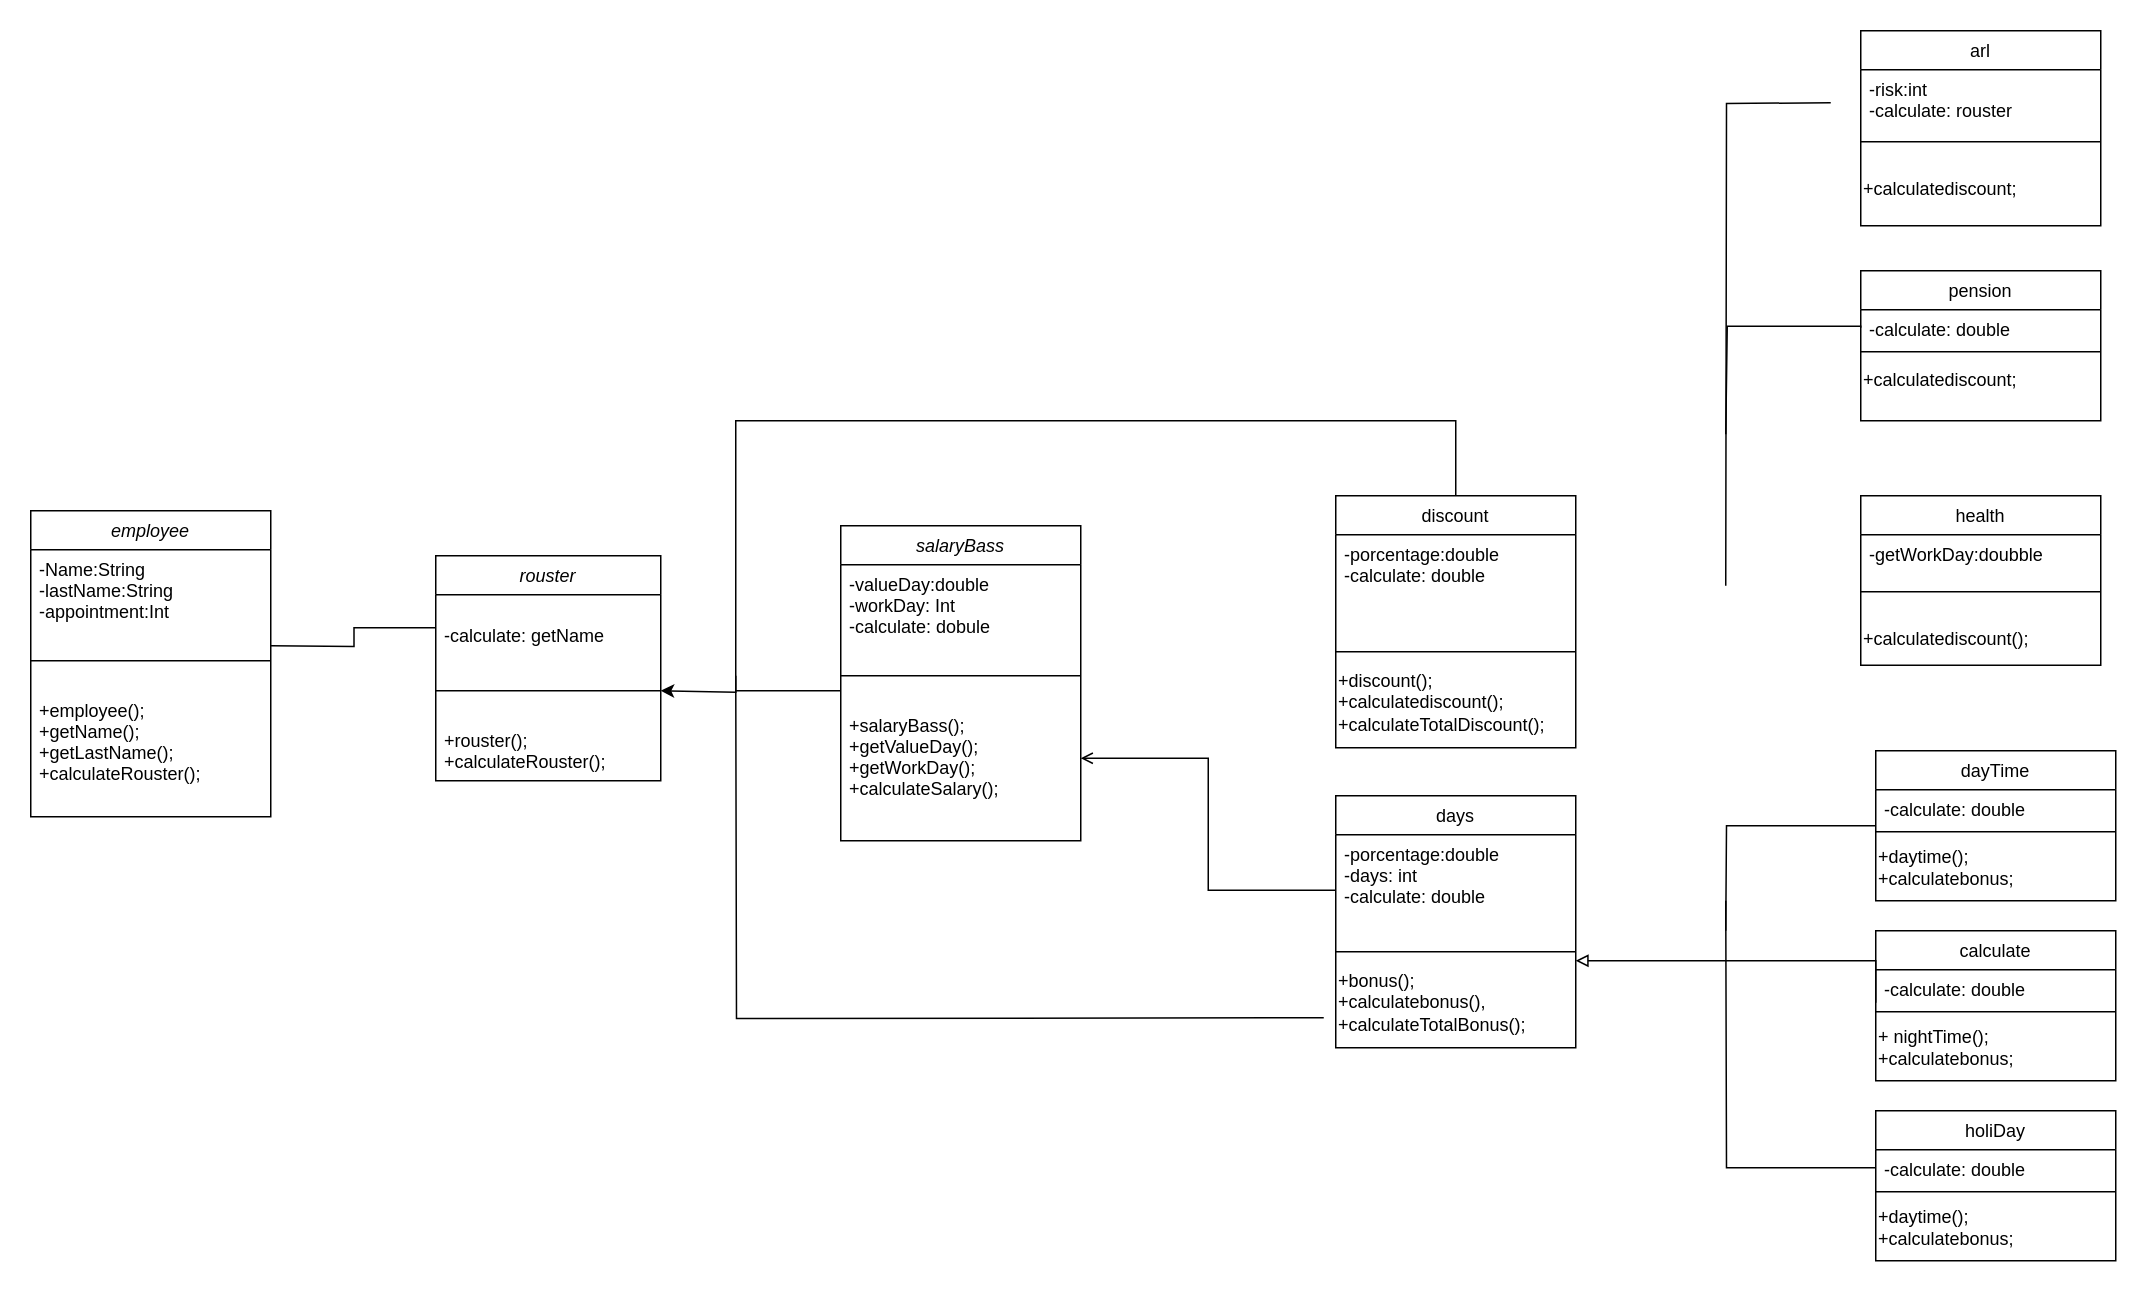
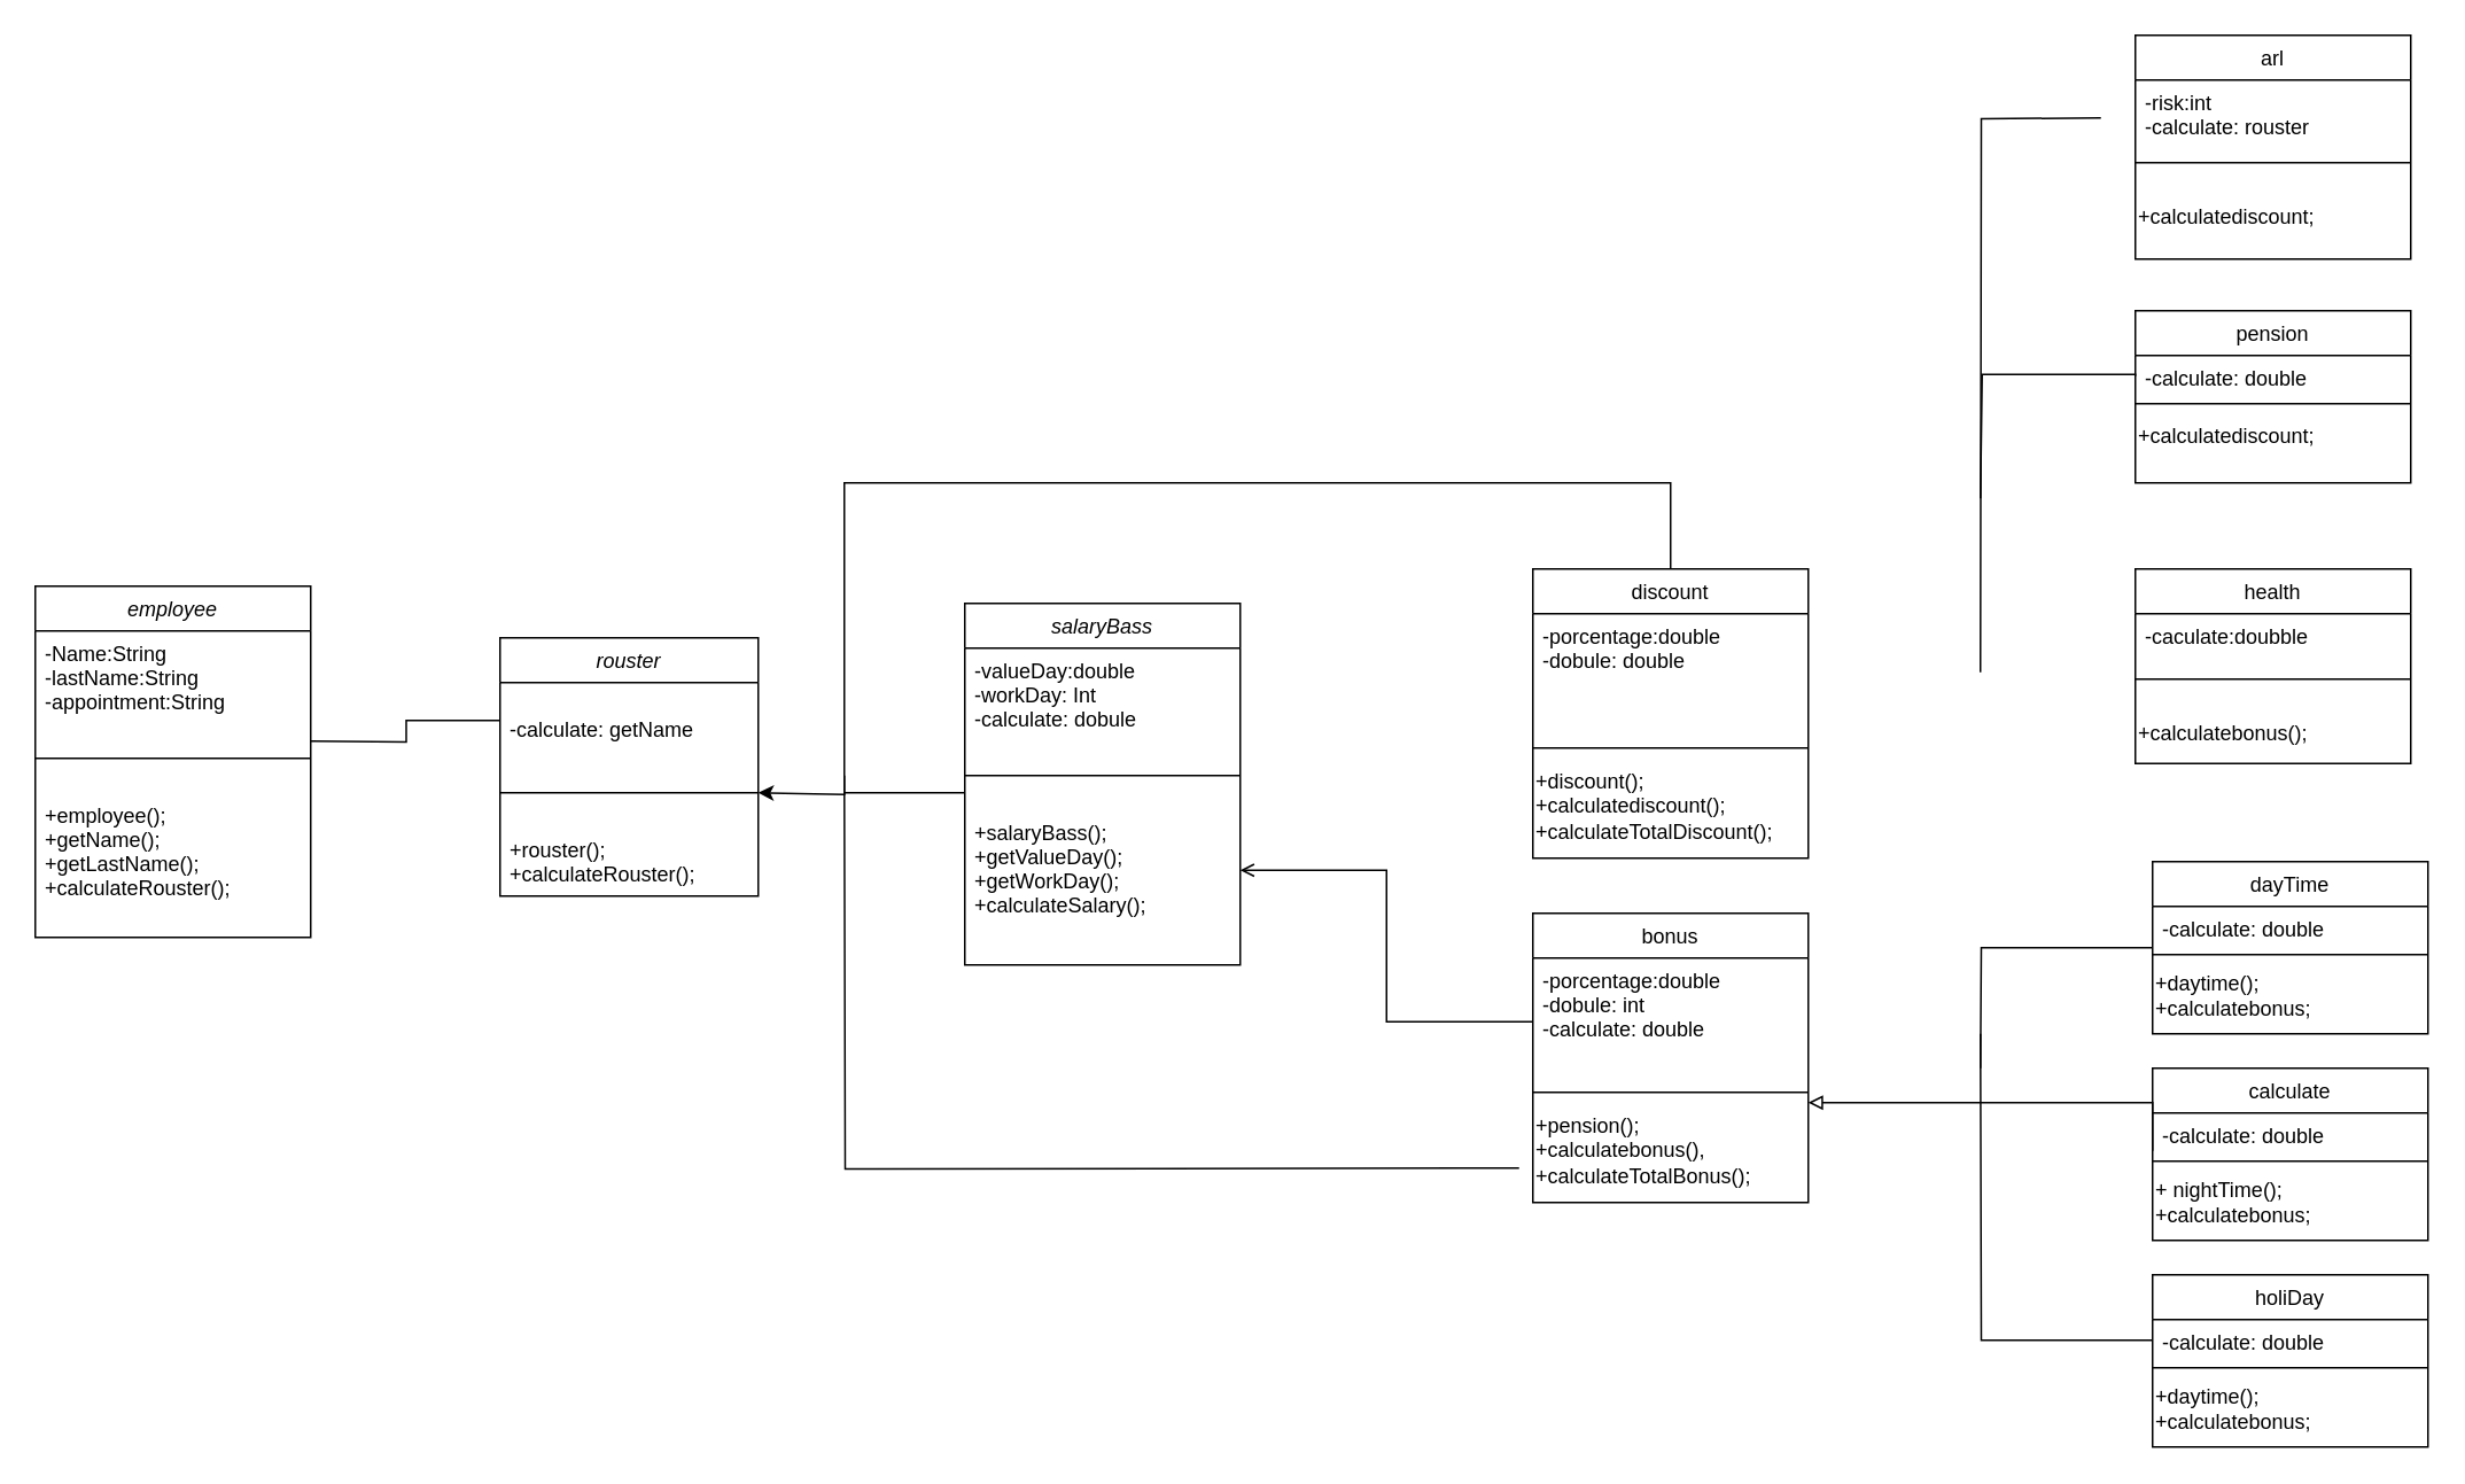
- <mxCell id="9" value="-porcentage:double&#10;-calculate: double" style="text;align=left;verticalAlign=top;spacingLeft=4;spacingRight=4;overflow=hidden;rotatable=0;points=[[0,0.5],[1,0.5]];portConstraint=eastwest;" parent="8" vertex="1"><mxGeometry y="26" width="160" height="74" as="geometry" /></mxCell>
+ <mxCell id="9" value="-porcentage:double&#10;-dobule: double" style="text;align=left;verticalAlign=top;spacingLeft=4;spacingRight=4;overflow=hidden;rotatable=0;points=[[0,0.5],[1,0.5]];portConstraint=eastwest;" parent="8" vertex="1"><mxGeometry y="26" width="160" height="74" as="geometry" /></mxCell>
- <mxCell id="25" value="-getWorkDay:doubble" style="text;align=left;verticalAlign=top;spacingLeft=4;spacingRight=4;overflow=hidden;rotatable=0;points=[[0,0.5],[1,0.5]];portConstraint=eastwest;" parent="24" vertex="1"><mxGeometry y="26" width="160" height="34" as="geometry" /></mxCell>
+ <mxCell id="25" value="-caculate:doubble" style="text;align=left;verticalAlign=top;spacingLeft=4;spacingRight=4;overflow=hidden;rotatable=0;points=[[0,0.5],[1,0.5]];portConstraint=eastwest;" parent="24" vertex="1"><mxGeometry y="26" width="160" height="34" as="geometry" /></mxCell>
- <mxCell id="13" value="-Name:String&#10;-lastName:String&#10;-appointment:Int&#10;" style="text;align=left;verticalAlign=top;spacingLeft=4;spacingRight=4;overflow=hidden;rotatable=0;points=[[0,0.5],[1,0.5]];portConstraint=eastwest;" parent="12" vertex="1"><mxGeometry y="26" width="160" height="54" as="geometry" /></mxCell>
+ <mxCell id="13" value="-Name:String&#10;-lastName:String&#10;-appointment:String&#10;" style="text;align=left;verticalAlign=top;spacingLeft=4;spacingRight=4;overflow=hidden;rotatable=0;points=[[0,0.5],[1,0.5]];portConstraint=eastwest;" parent="12" vertex="1"><mxGeometry y="26" width="160" height="54" as="geometry" /></mxCell>
- <mxCell id="27" value="&lt;br&gt;&lt;div&gt;+calculatediscount();&lt;/div&gt;" style="text;html=1;align=left;verticalAlign=middle;resizable=0;points=[];autosize=1;strokeColor=none;fillColor=none;" parent="24" vertex="1"><mxGeometry y="68" width="160" height="40" as="geometry" /></mxCell>
+ <mxCell id="27" value="&lt;br&gt;&lt;div&gt;+calculatebonus();&lt;/div&gt;" style="text;html=1;align=left;verticalAlign=middle;resizable=0;points=[];autosize=1;strokeColor=none;fillColor=none;" parent="24" vertex="1"><mxGeometry y="68" width="160" height="40" as="geometry" /></mxCell>
- <mxCell id="16" value="days" style="swimlane;fontStyle=0;align=center;verticalAlign=top;childLayout=stackLayout;horizontal=1;startSize=26;horizontalStack=0;resizeParent=1;resizeLast=0;collapsible=1;marginBottom=0;rounded=0;shadow=0;strokeWidth=1;" parent="1" vertex="1"><mxGeometry x="890" y="530" width="160" height="168" as="geometry"><mxRectangle x="340" y="380" width="170" height="26" as="alternateBounds" /></mxGeometry></mxCell>
+ <mxCell id="16" value="bonus" style="swimlane;fontStyle=0;align=center;verticalAlign=top;childLayout=stackLayout;horizontal=1;startSize=26;horizontalStack=0;resizeParent=1;resizeLast=0;collapsible=1;marginBottom=0;rounded=0;shadow=0;strokeWidth=1;" parent="1" vertex="1"><mxGeometry x="890" y="530" width="160" height="168" as="geometry"><mxRectangle x="340" y="380" width="170" height="26" as="alternateBounds" /></mxGeometry></mxCell>
- <mxCell id="17" value="-porcentage:double&#10;-days: int&#10;-calculate: double" style="text;align=left;verticalAlign=top;spacingLeft=4;spacingRight=4;overflow=hidden;rotatable=0;points=[[0,0.5],[1,0.5]];portConstraint=eastwest;" parent="16" vertex="1"><mxGeometry y="26" width="160" height="74" as="geometry" /></mxCell>
+ <mxCell id="17" value="-porcentage:double&#10;-dobule: int&#10;-calculate: double" style="text;align=left;verticalAlign=top;spacingLeft=4;spacingRight=4;overflow=hidden;rotatable=0;points=[[0,0.5],[1,0.5]];portConstraint=eastwest;" parent="16" vertex="1"><mxGeometry y="26" width="160" height="74" as="geometry" /></mxCell>
- <mxCell id="19" value="+bonus();&lt;div&gt;+calculatebonus(),&lt;/div&gt;&lt;div&gt;+calculateTotalBonus();&lt;/div&gt;" style="text;html=1;align=left;verticalAlign=middle;resizable=0;points=[];autosize=1;strokeColor=none;fillColor=none;" parent="16" vertex="1"><mxGeometry y="108" width="160" height="60" as="geometry" /></mxCell>
+ <mxCell id="19" value="+pension();&lt;div&gt;+calculatebonus(),&lt;/div&gt;&lt;div&gt;+calculateTotalBonus();&lt;/div&gt;" style="text;html=1;align=left;verticalAlign=middle;resizable=0;points=[];autosize=1;strokeColor=none;fillColor=none;" parent="16" vertex="1"><mxGeometry y="108" width="160" height="60" as="geometry" /></mxCell>
